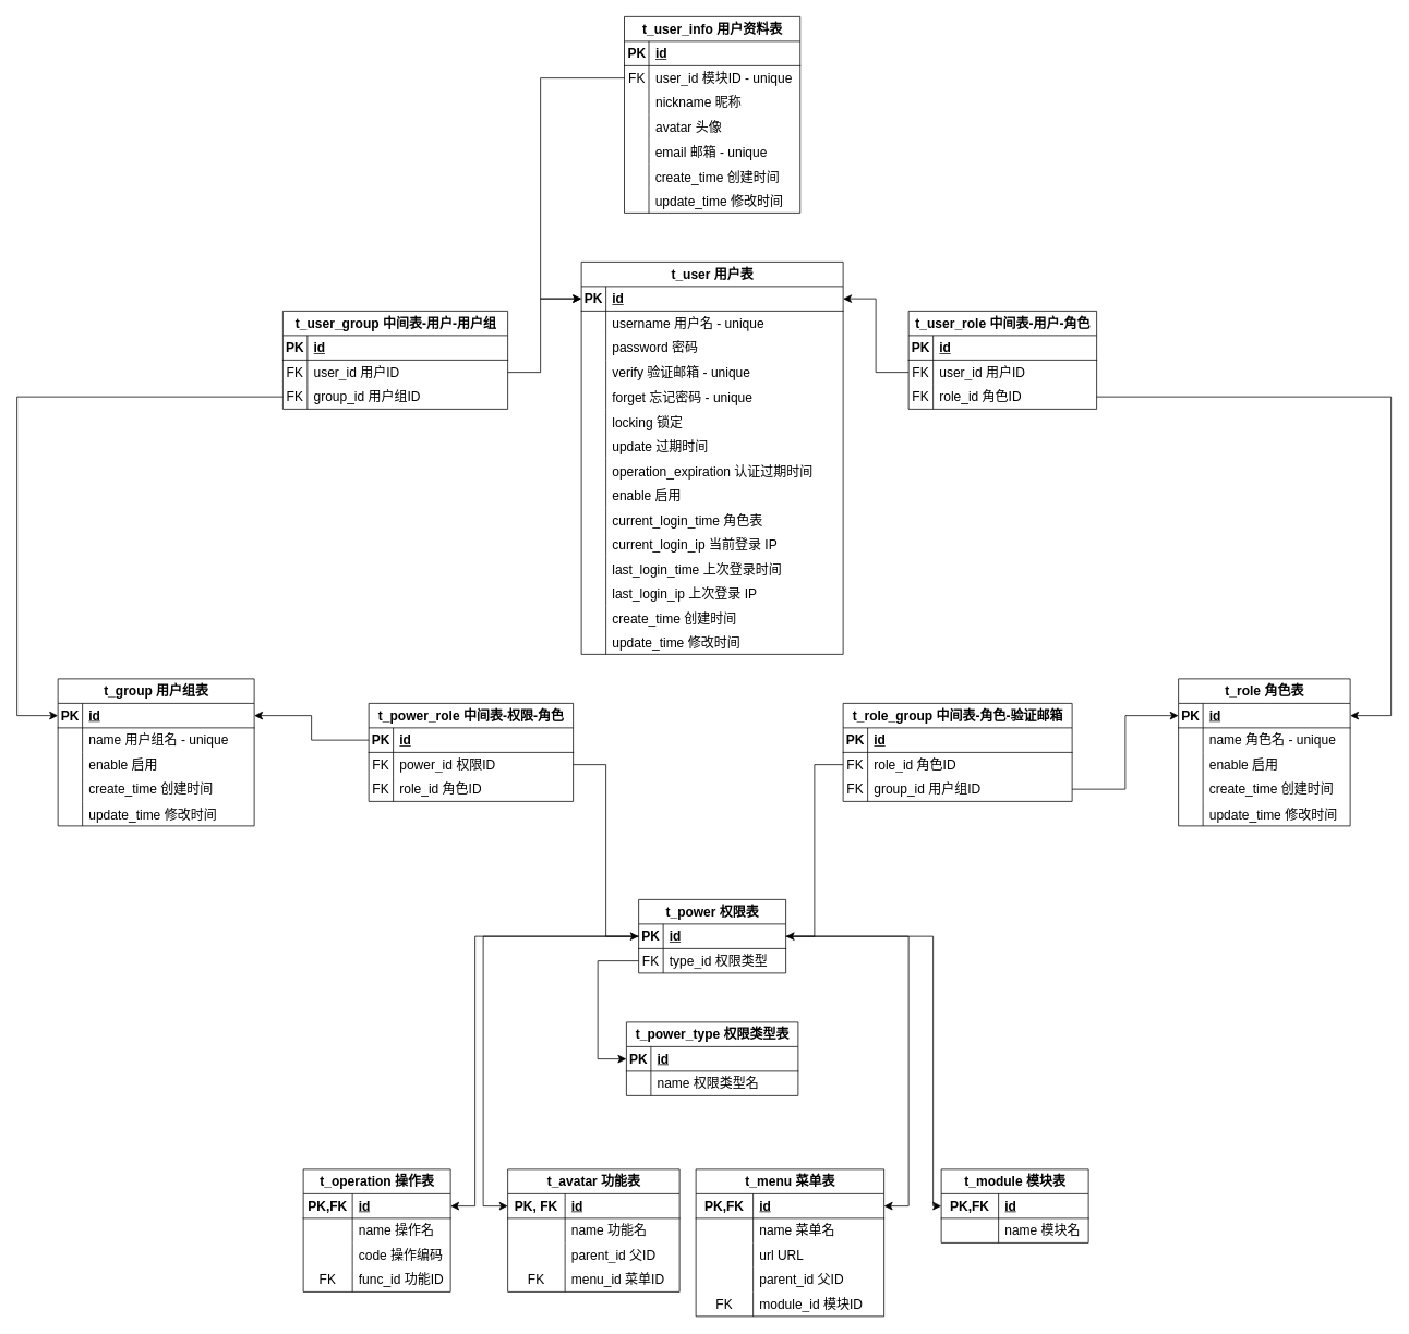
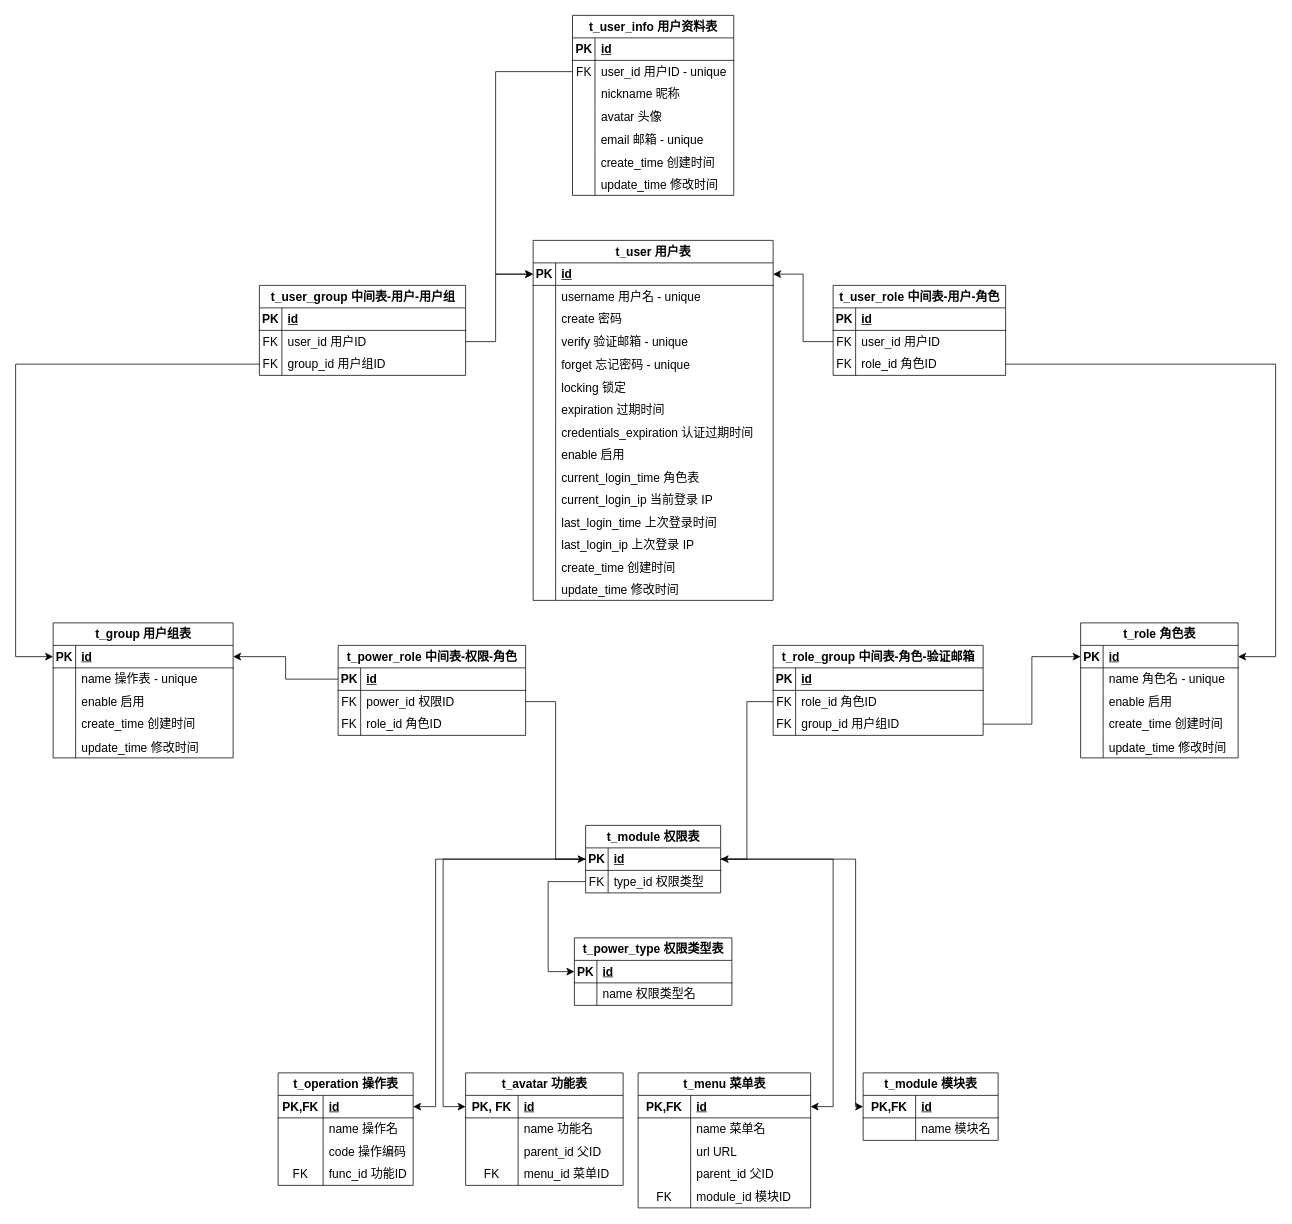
- <mxCell id="189" value="user_id 模块ID&amp;nbsp;- unique" style="shape=partialRectangle;connectable=0;fillColor=none;top=0;left=0;bottom=0;right=0;align=left;spacingLeft=6;overflow=hidden;whiteSpace=wrap;html=1;fontSize=16;" vertex="1" parent="187"><mxGeometry x="30" width="185" height="30" as="geometry"><mxRectangle width="185" height="30" as="alternateBounds" /></mxGeometry></mxCell>
+ <mxCell id="189" value="user_id 用户ID&amp;nbsp;- unique" style="shape=partialRectangle;connectable=0;fillColor=none;top=0;left=0;bottom=0;right=0;align=left;spacingLeft=6;overflow=hidden;whiteSpace=wrap;html=1;fontSize=16;" vertex="1" parent="187"><mxGeometry x="30" width="185" height="30" as="geometry"><mxRectangle width="185" height="30" as="alternateBounds" /></mxGeometry></mxCell>
- <mxCell id="11" value="password 密码" style="shape=partialRectangle;connectable=0;fillColor=none;top=0;left=0;bottom=0;right=0;align=left;spacingLeft=6;overflow=hidden;whiteSpace=wrap;html=1;fontSize=16;" vertex="1" parent="9"><mxGeometry x="30" width="290" height="30" as="geometry"><mxRectangle width="290" height="30" as="alternateBounds" /></mxGeometry></mxCell>
+ <mxCell id="11" value="create 密码" style="shape=partialRectangle;connectable=0;fillColor=none;top=0;left=0;bottom=0;right=0;align=left;spacingLeft=6;overflow=hidden;whiteSpace=wrap;html=1;fontSize=16;" vertex="1" parent="9"><mxGeometry x="30" width="290" height="30" as="geometry"><mxRectangle width="290" height="30" as="alternateBounds" /></mxGeometry></mxCell>
- <mxCell id="23" value="update 过期时间" style="shape=partialRectangle;connectable=0;fillColor=none;top=0;left=0;bottom=0;right=0;align=left;spacingLeft=6;overflow=hidden;fontSize=16;" vertex="1" parent="21"><mxGeometry x="30" width="290" height="30" as="geometry"><mxRectangle width="290" height="30" as="alternateBounds" /></mxGeometry></mxCell>
+ <mxCell id="23" value="expiration 过期时间" style="shape=partialRectangle;connectable=0;fillColor=none;top=0;left=0;bottom=0;right=0;align=left;spacingLeft=6;overflow=hidden;fontSize=16;" vertex="1" parent="21"><mxGeometry x="30" width="290" height="30" as="geometry"><mxRectangle width="290" height="30" as="alternateBounds" /></mxGeometry></mxCell>
- <mxCell id="26" value="operation_expiration 认证过期时间" style="shape=partialRectangle;connectable=0;fillColor=none;top=0;left=0;bottom=0;right=0;align=left;spacingLeft=6;overflow=hidden;fontSize=16;" vertex="1" parent="24"><mxGeometry x="30" width="290" height="30" as="geometry"><mxRectangle width="290" height="30" as="alternateBounds" /></mxGeometry></mxCell>
+ <mxCell id="26" value="credentials_expiration 认证过期时间" style="shape=partialRectangle;connectable=0;fillColor=none;top=0;left=0;bottom=0;right=0;align=left;spacingLeft=6;overflow=hidden;fontSize=16;" vertex="1" parent="24"><mxGeometry x="30" width="290" height="30" as="geometry"><mxRectangle width="290" height="30" as="alternateBounds" /></mxGeometry></mxCell>
- <mxCell id="117" value="name 用户组名&amp;nbsp;- unique" style="shape=partialRectangle;connectable=0;fillColor=none;top=0;left=0;bottom=0;right=0;align=left;spacingLeft=6;overflow=hidden;whiteSpace=wrap;html=1;fontSize=16;" vertex="1" parent="115"><mxGeometry x="30" width="210" height="30" as="geometry"><mxRectangle width="210" height="30" as="alternateBounds" /></mxGeometry></mxCell>
+ <mxCell id="117" value="name 操作表&amp;nbsp;- unique" style="shape=partialRectangle;connectable=0;fillColor=none;top=0;left=0;bottom=0;right=0;align=left;spacingLeft=6;overflow=hidden;whiteSpace=wrap;html=1;fontSize=16;" vertex="1" parent="115"><mxGeometry x="30" width="210" height="30" as="geometry"><mxRectangle width="210" height="30" as="alternateBounds" /></mxGeometry></mxCell>
- <mxCell id="55" value="t_power 权限表" style="shape=table;startSize=30;container=1;collapsible=1;childLayout=tableLayout;fixedRows=1;rowLines=0;fontStyle=1;align=center;resizeLast=1;html=1;fontSize=16;" vertex="1" parent="1"><mxGeometry x="780" y="1100" width="180" height="90" as="geometry" /></mxCell>
+ <mxCell id="55" value="t_module 权限表" style="shape=table;startSize=30;container=1;collapsible=1;childLayout=tableLayout;fixedRows=1;rowLines=0;fontStyle=1;align=center;resizeLast=1;html=1;fontSize=16;" vertex="1" parent="1"><mxGeometry x="780" y="1100" width="180" height="90" as="geometry" /></mxCell>
